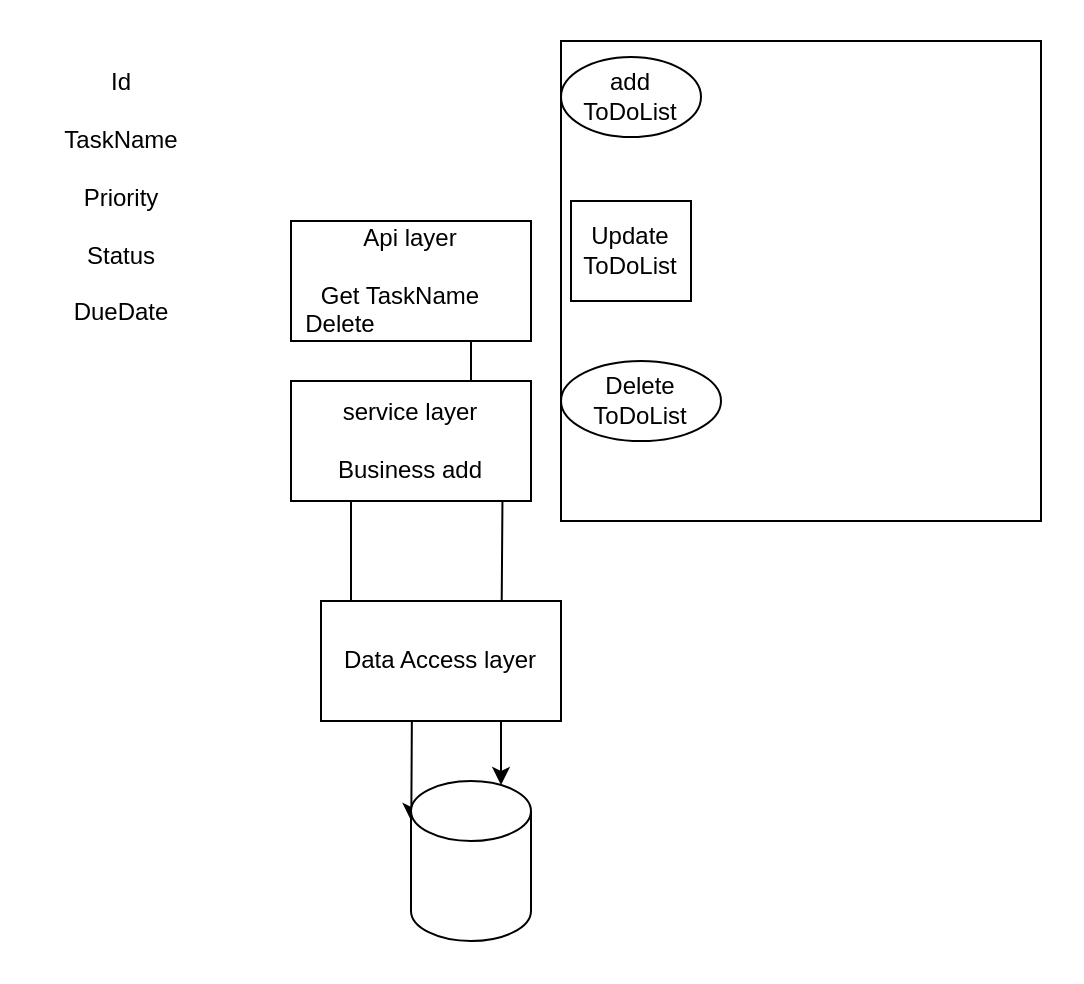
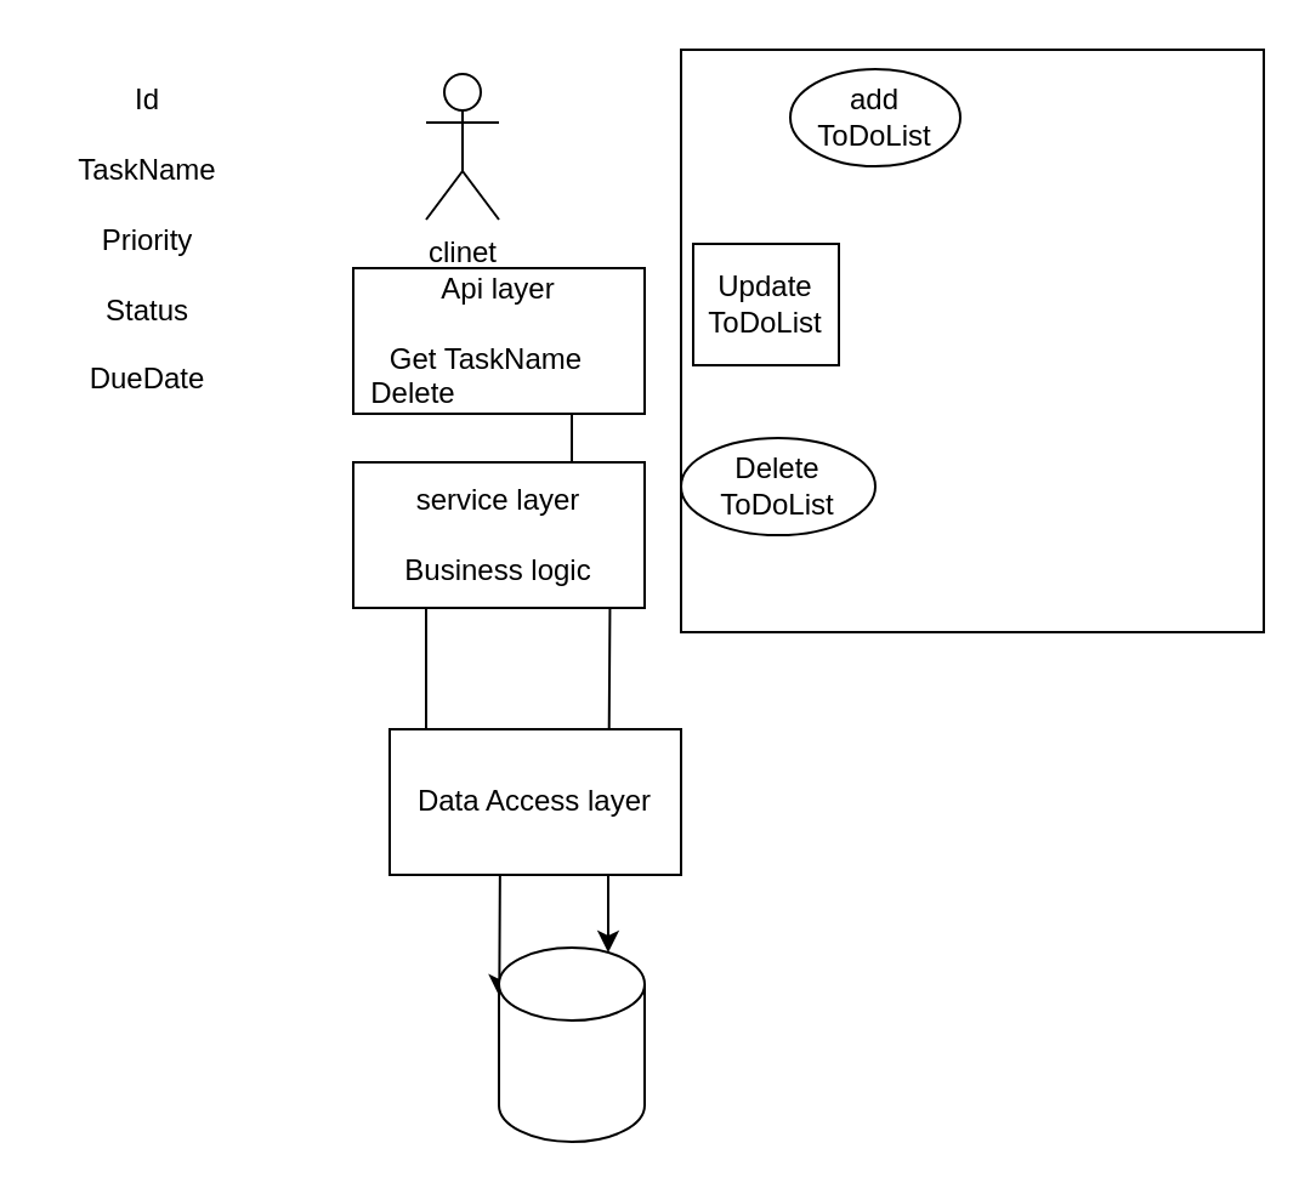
- <mxCell id="10" value="add ToDoList" style="ellipse;whiteSpace=wrap;html=1;" vertex="1" parent="1"><mxGeometry x="280" y="28" width="70" height="40" as="geometry" /></mxCell>
+ <mxCell id="10" value="add ToDoList" style="ellipse;whiteSpace=wrap;html=1;" vertex="1" parent="1"><mxGeometry x="325" y="28" width="70" height="40" as="geometry" /></mxCell>
+ <mxCell id="2" value="clinet&lt;div&gt;&lt;br&gt;&lt;/div&gt;" style="shape=umlActor;verticalLabelPosition=bottom;verticalAlign=top;html=1;outlineConnect=0;" vertex="1" parent="1"><mxGeometry x="175" y="30" width="30" height="60" as="geometry" /></mxCell>
- <mxCell id="6" value="service layer&lt;div&gt;&lt;br&gt;&lt;/div&gt;&lt;div&gt;Business add&lt;/div&gt;" style="rounded=0;whiteSpace=wrap;html=1;" vertex="1" parent="1"><mxGeometry x="145" y="190" width="120" height="60" as="geometry" /></mxCell>
+ <mxCell id="6" value="service layer&lt;div&gt;&lt;br&gt;&lt;/div&gt;&lt;div&gt;Business logic&lt;/div&gt;" style="rounded=0;whiteSpace=wrap;html=1;" vertex="1" parent="1"><mxGeometry x="145" y="190" width="120" height="60" as="geometry" /></mxCell>
